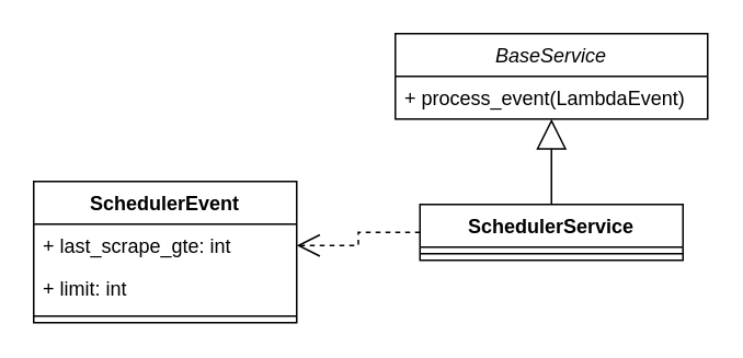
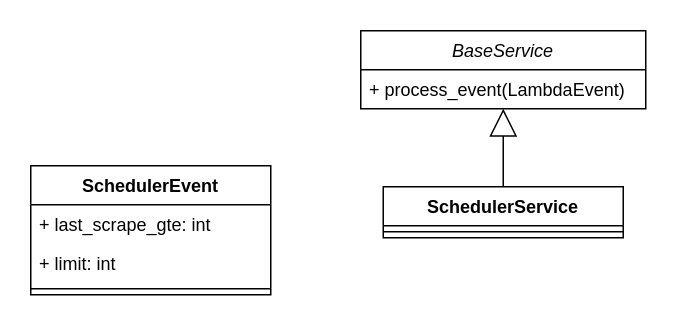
- <mxCell id="11" value="" style="endArrow=open;endSize=12;dashed=1;html=1;rounded=0;exitX=0;exitY=0.5;exitDx=0;exitDy=0;edgeStyle=orthogonalEdgeStyle;entryX=1;entryY=0.5;entryDx=0;entryDy=0;" edge="1" parent="1" source="2" target="8"><mxGeometry width="160" relative="1" as="geometry"><mxPoint x="230" y="248" as="sourcePoint" /><mxPoint x="340" y="220" as="targetPoint" /></mxGeometry></mxCell>
